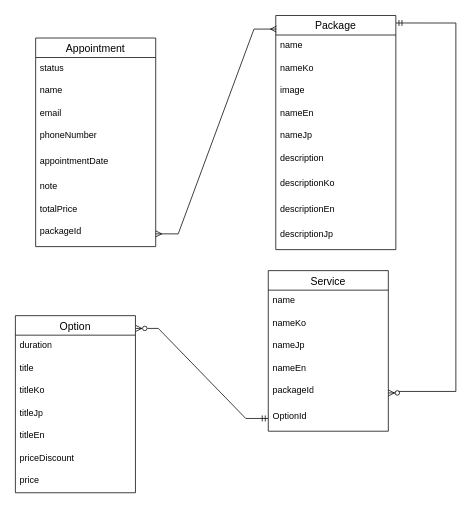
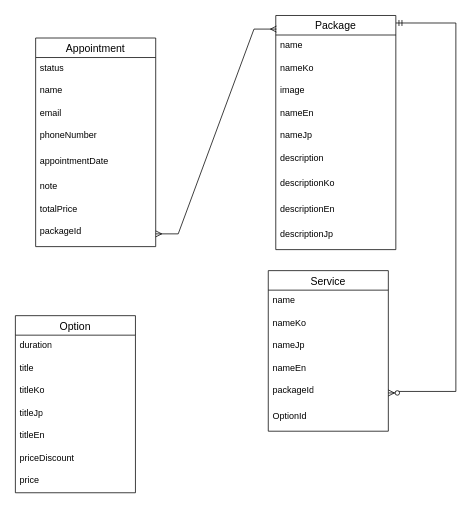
- <mxCell id="37" value="" style="edgeStyle=entityRelationEdgeStyle;fontSize=12;html=1;endArrow=ERmandOne;startArrow=ERzeroToMany;rounded=0;entryX=0;entryY=0.5;entryDx=0;entryDy=0;exitX=1.003;exitY=0.072;exitDx=0;exitDy=0;exitPerimeter=0;startFill=0;endFill=0;" parent="1" source="28" target="8" edge="1"><mxGeometry width="100" height="100" relative="1" as="geometry"><mxPoint x="247" y="670" as="sourcePoint" /><mxPoint x="347" y="570" as="targetPoint" /><Array as="points"><mxPoint x="367" y="557" /><mxPoint x="357" y="570" /></Array></mxGeometry></mxCell>
